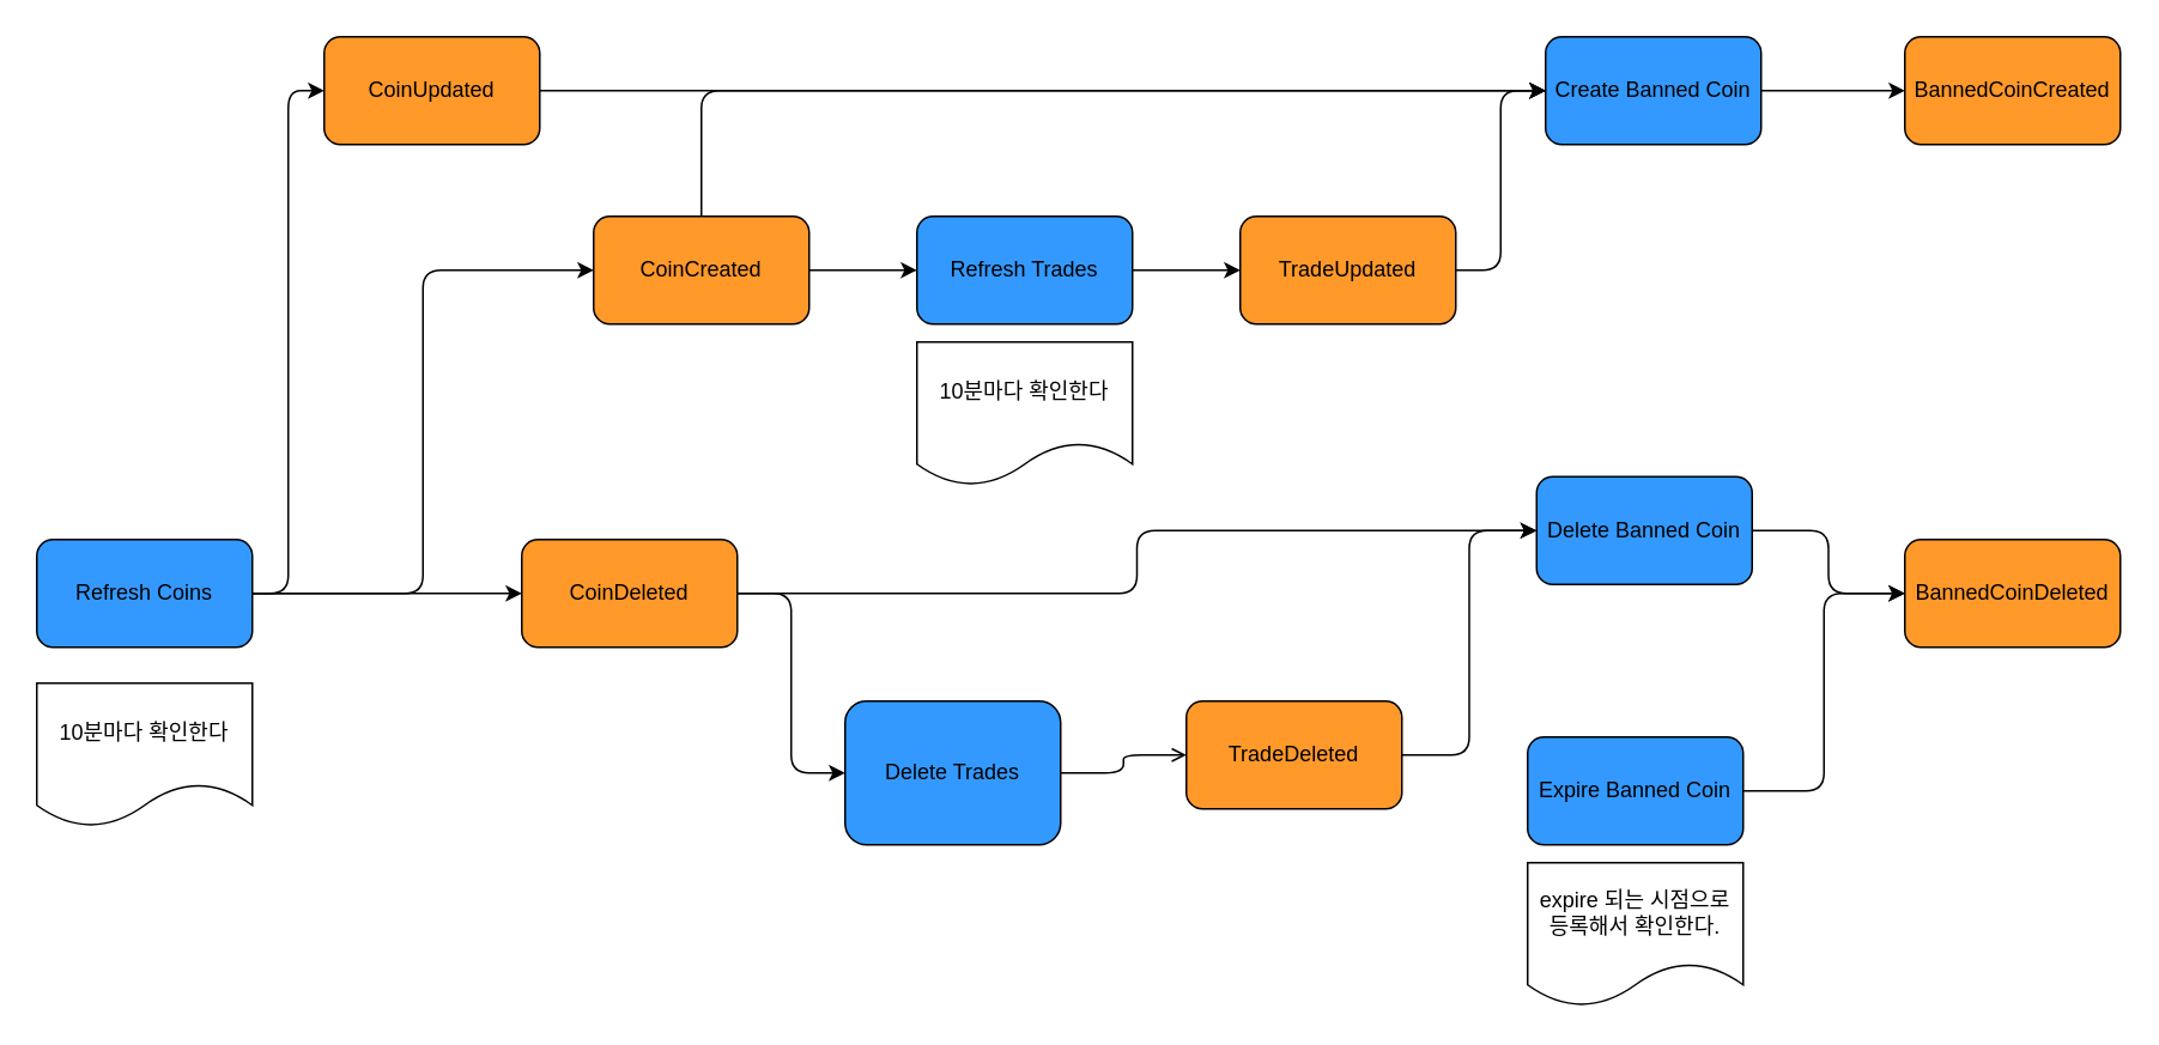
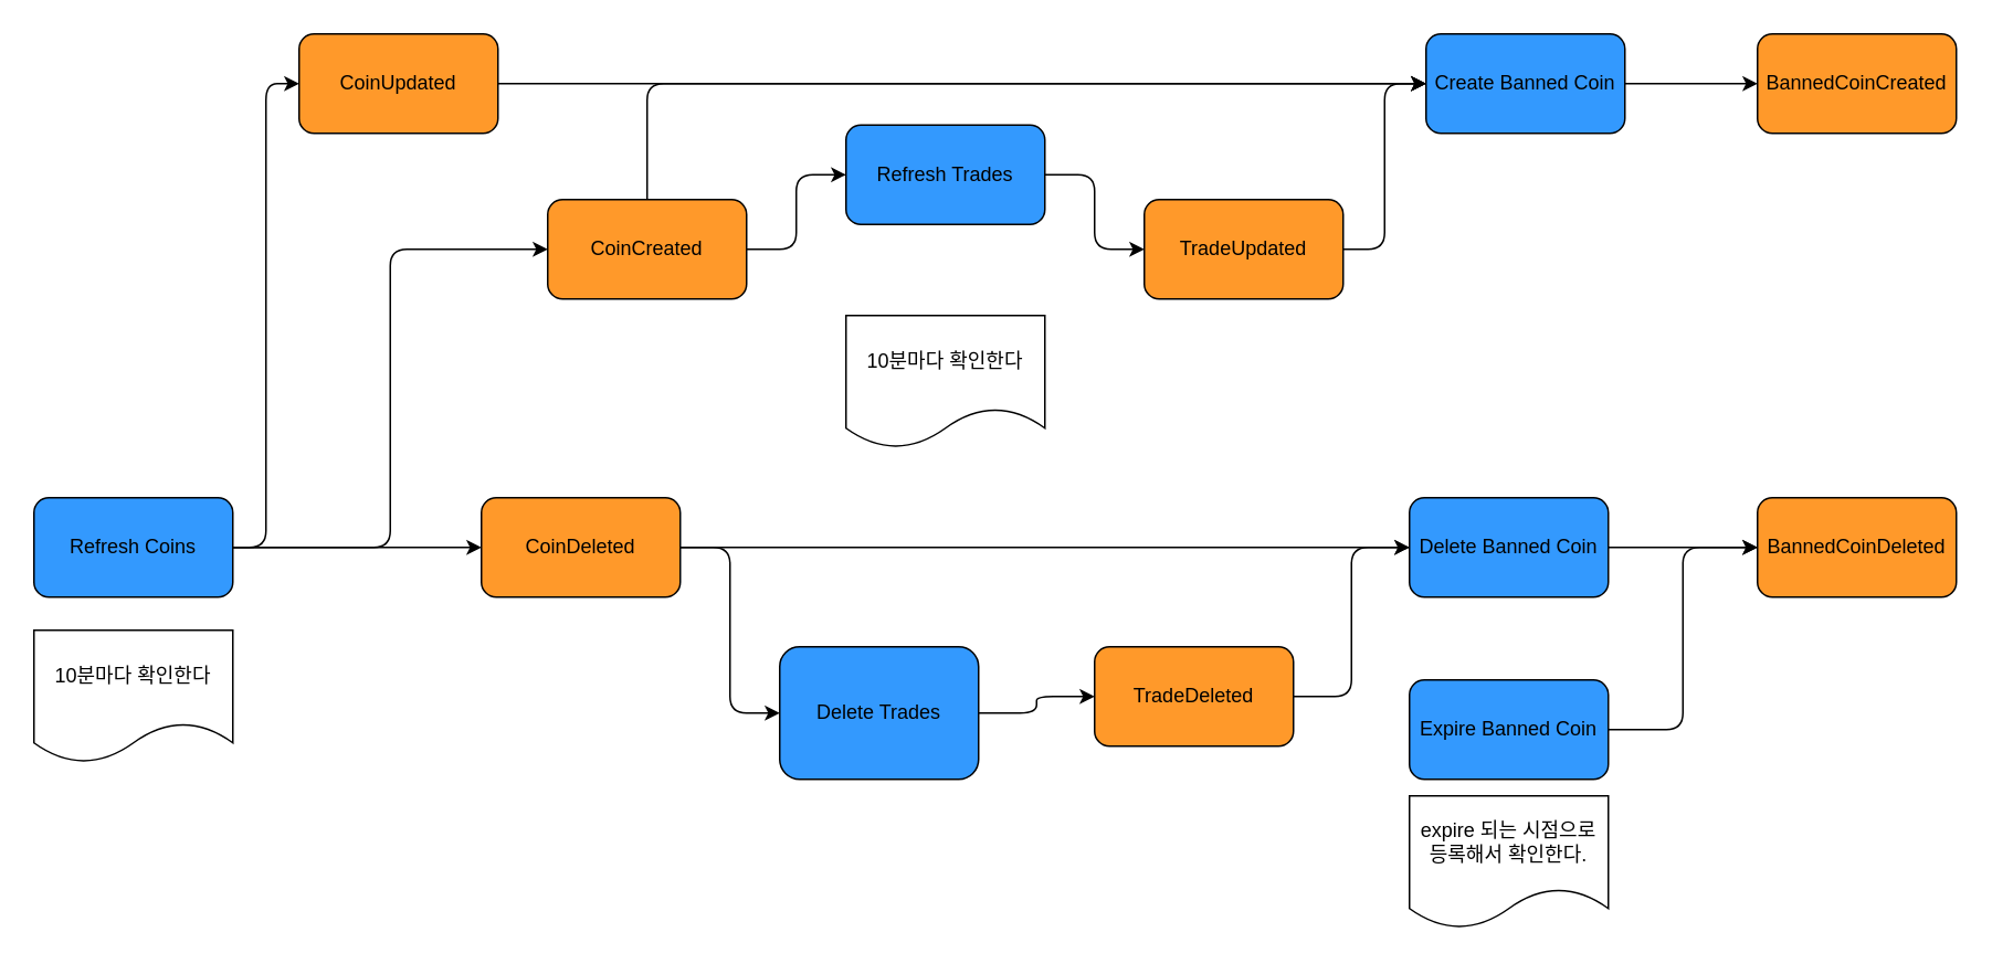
- <mxCell id="13" value="Refresh Trades" style="rounded=1;whiteSpace=wrap;html=1;fillColor=#3399fe;fontColor=#000000;" parent="1" vertex="1"><mxGeometry x="510" y="120" width="120" height="60" as="geometry" /></mxCell>
+ <mxCell id="13" value="Refresh Trades" style="rounded=1;whiteSpace=wrap;html=1;fillColor=#3399fe;fontColor=#000000;" parent="1" vertex="1"><mxGeometry x="510" y="75" width="120" height="60" as="geometry" /></mxCell>
- <mxCell id="29" value="Delete Banned Coin" style="rounded=1;whiteSpace=wrap;html=1;fillColor=#3399fe;fontColor=#000000;" parent="1" vertex="1"><mxGeometry x="855" y="265" width="120" height="60" as="geometry" /></mxCell>
+ <mxCell id="29" value="Delete Banned Coin" style="rounded=1;whiteSpace=wrap;html=1;fillColor=#3399fe;fontColor=#000000;" parent="1" vertex="1"><mxGeometry x="850" y="300" width="120" height="60" as="geometry" /></mxCell>
- <mxCell id="18" style="edgeStyle=orthogonalEdgeStyle;rounded=1;jumpStyle=arc;html=1;entryX=0;entryY=0.5;entryDx=0;entryDy=0;strokeColor=default;exitX=1;exitY=0.5;exitDx=0;exitDy=0;endArrow=open;" parent="1" source="19" target="21" edge="1"><mxGeometry relative="1" as="geometry"><mxPoint x="590" y="340" as="sourcePoint" /><mxPoint x="640" y="329" as="targetPoint" /></mxGeometry></mxCell>
+ <mxCell id="18" style="edgeStyle=orthogonalEdgeStyle;rounded=1;jumpStyle=arc;html=1;entryX=0;entryY=0.5;entryDx=0;entryDy=0;strokeColor=default;exitX=1;exitY=0.5;exitDx=0;exitDy=0;" parent="1" source="19" target="21" edge="1"><mxGeometry relative="1" as="geometry"><mxPoint x="590" y="340" as="sourcePoint" /><mxPoint x="640" y="329" as="targetPoint" /></mxGeometry></mxCell>
